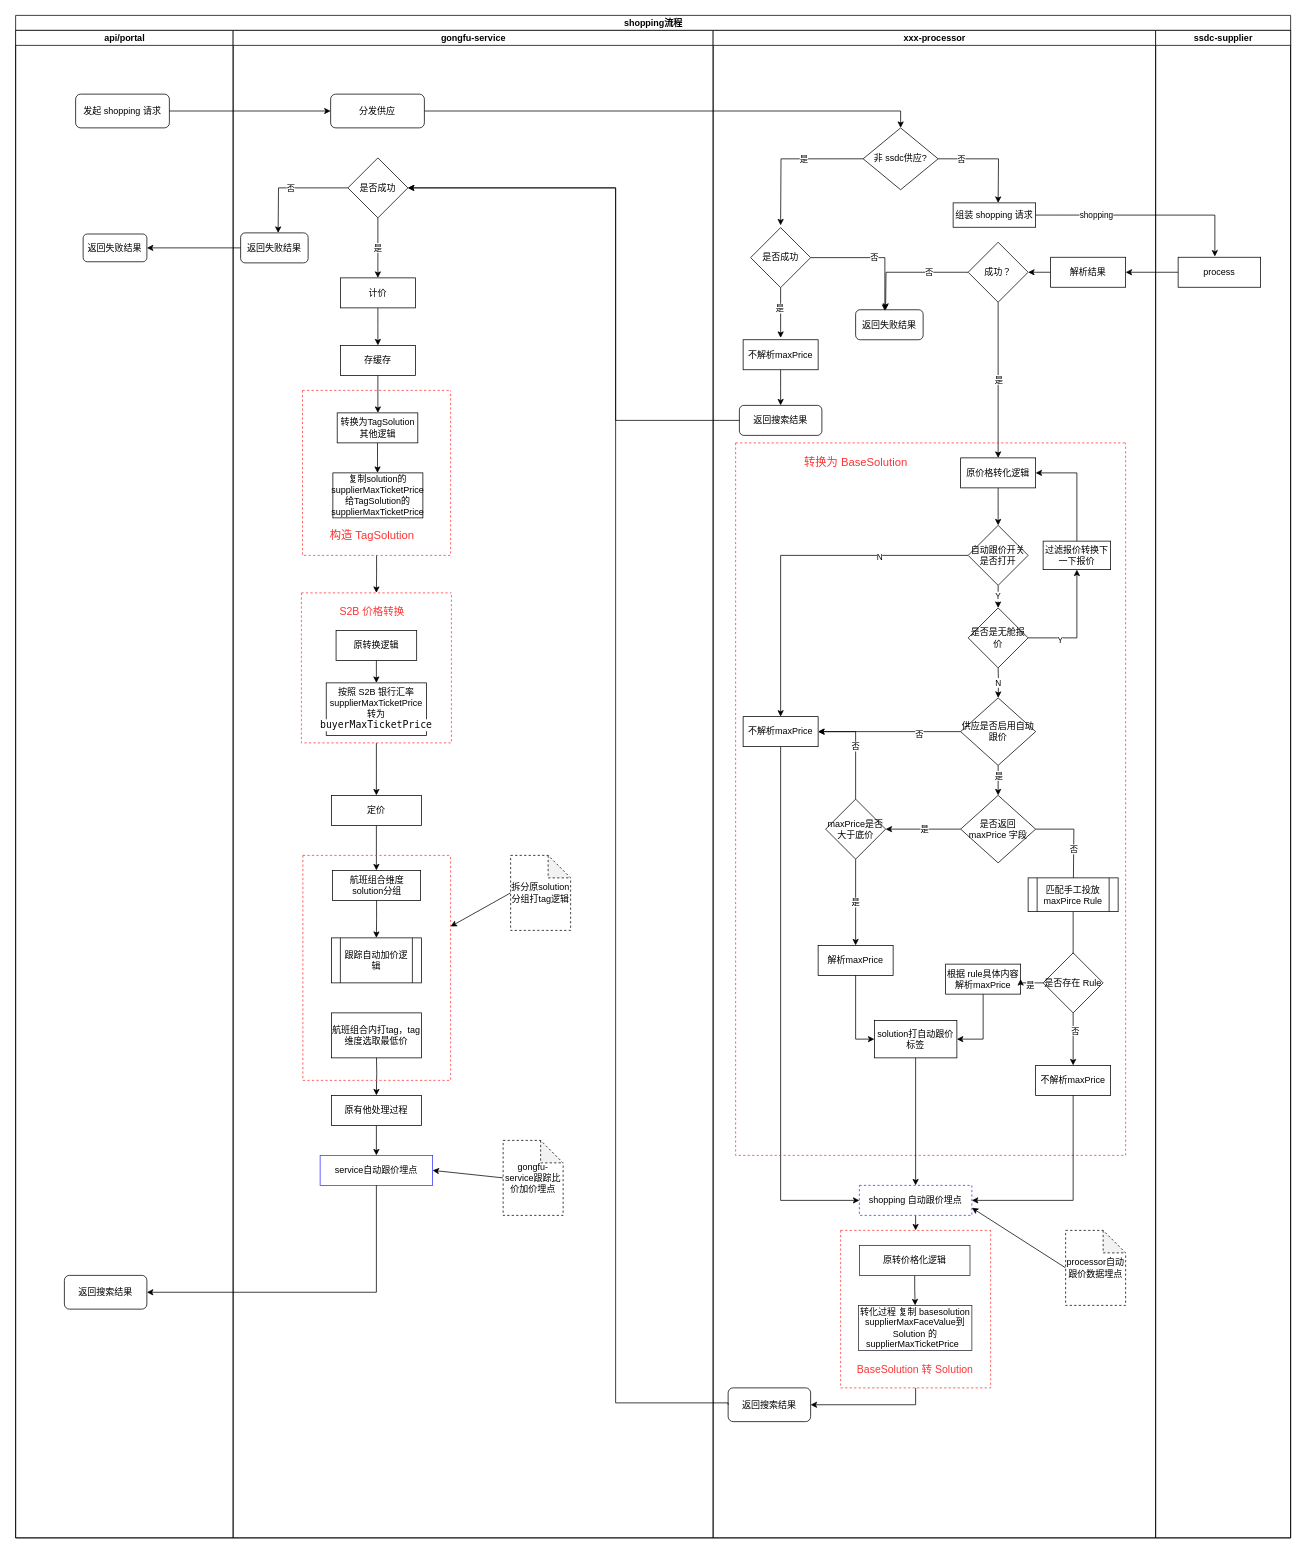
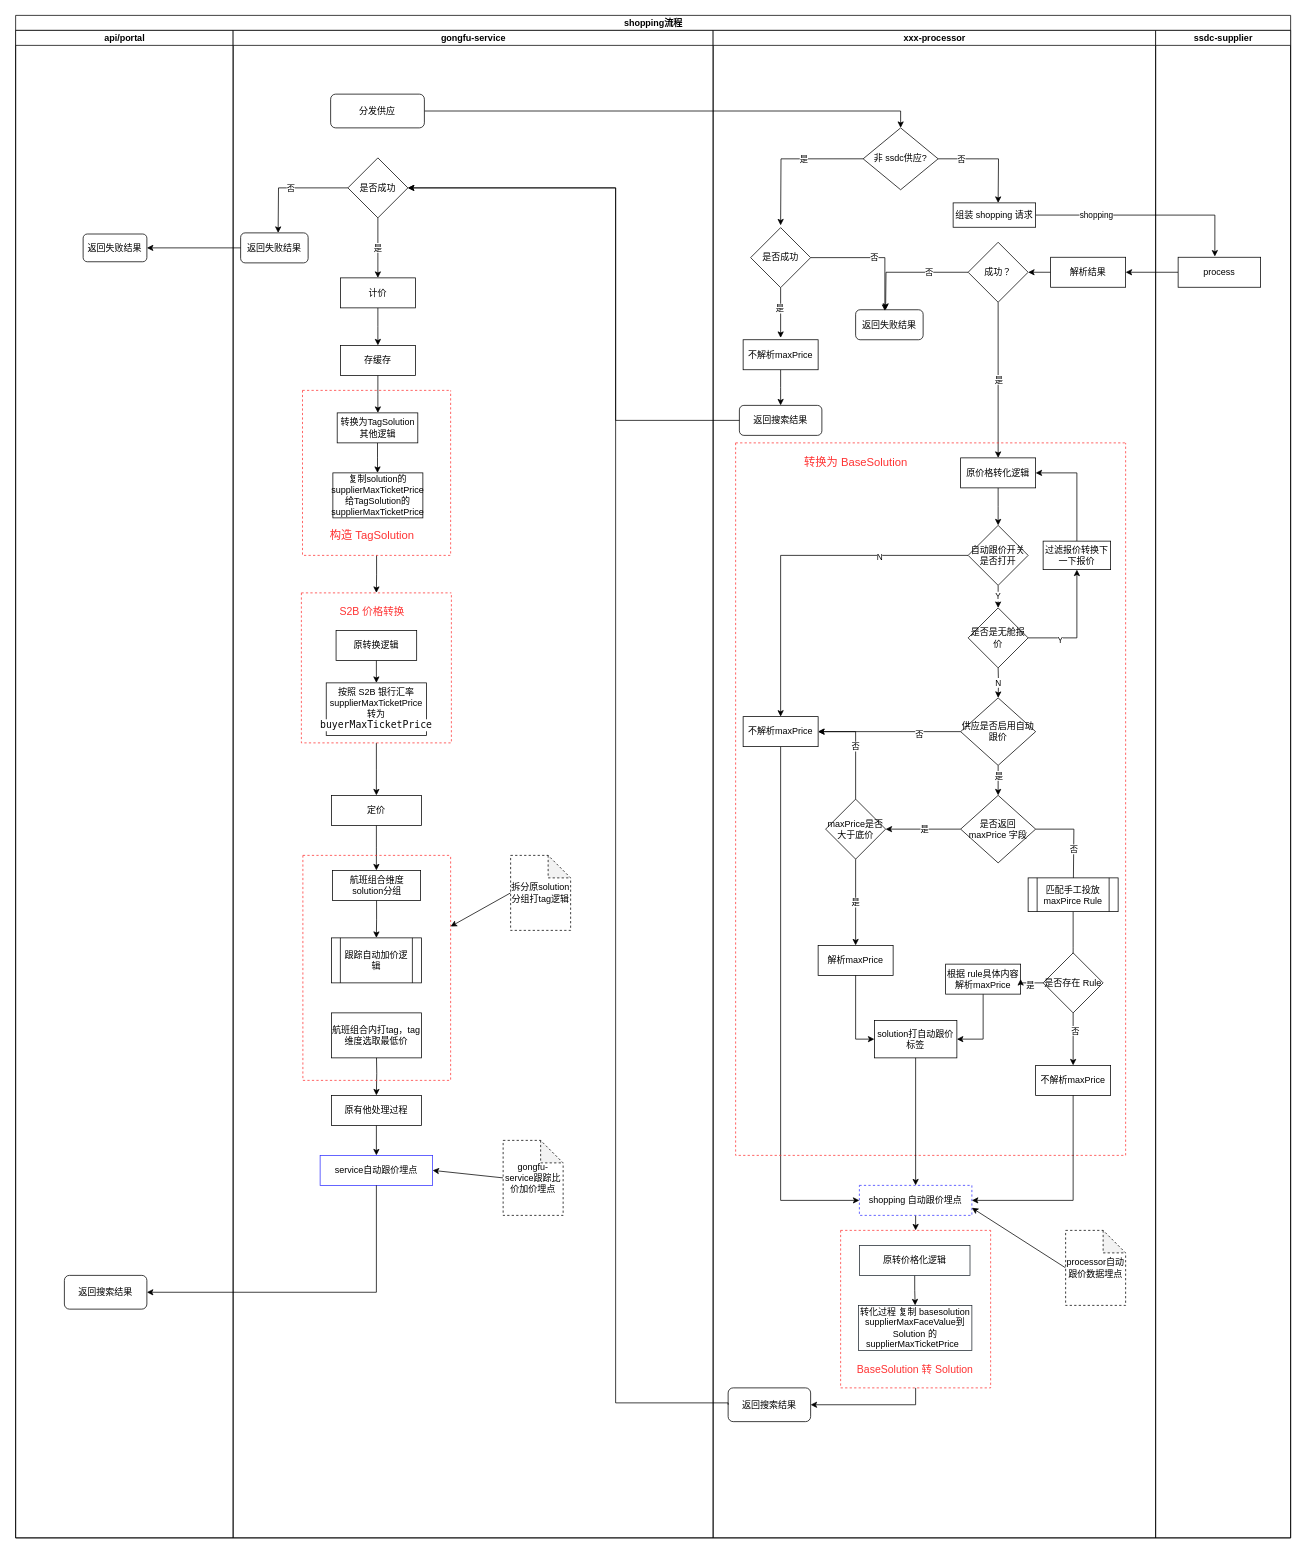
- <mxCell id="4" value="发起 shopping 请求" style="rounded=1;whiteSpace=wrap;html=1;" parent="3" vertex="1"><mxGeometry x="80" y="85" width="125" height="45" as="geometry" /></mxCell>
- <mxCell id="7" style="edgeStyle=orthogonalEdgeStyle;rounded=0;orthogonalLoop=1;jettySize=auto;html=1;exitX=1;exitY=0.5;exitDx=0;exitDy=0;" parent="2" source="4" target="13" edge="1"><mxGeometry relative="1" as="geometry" /></mxCell>
